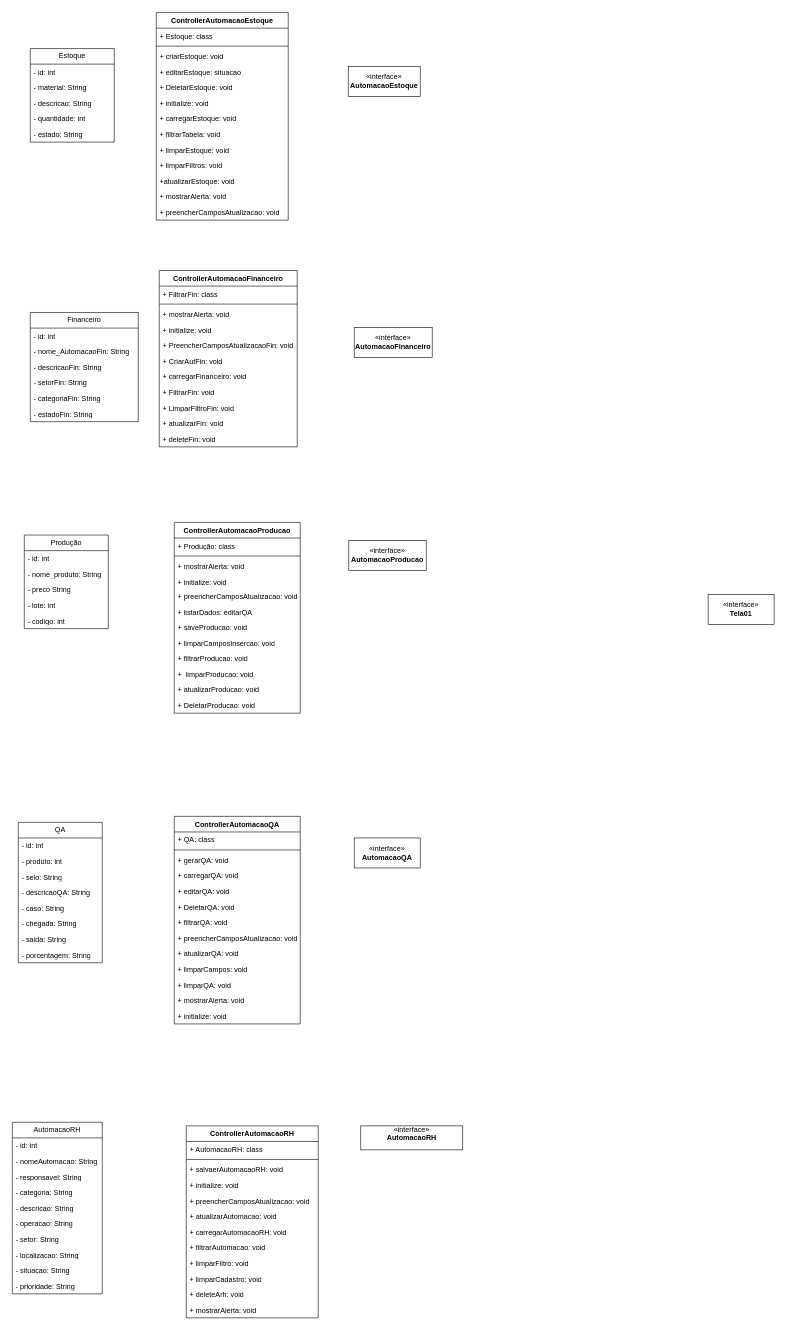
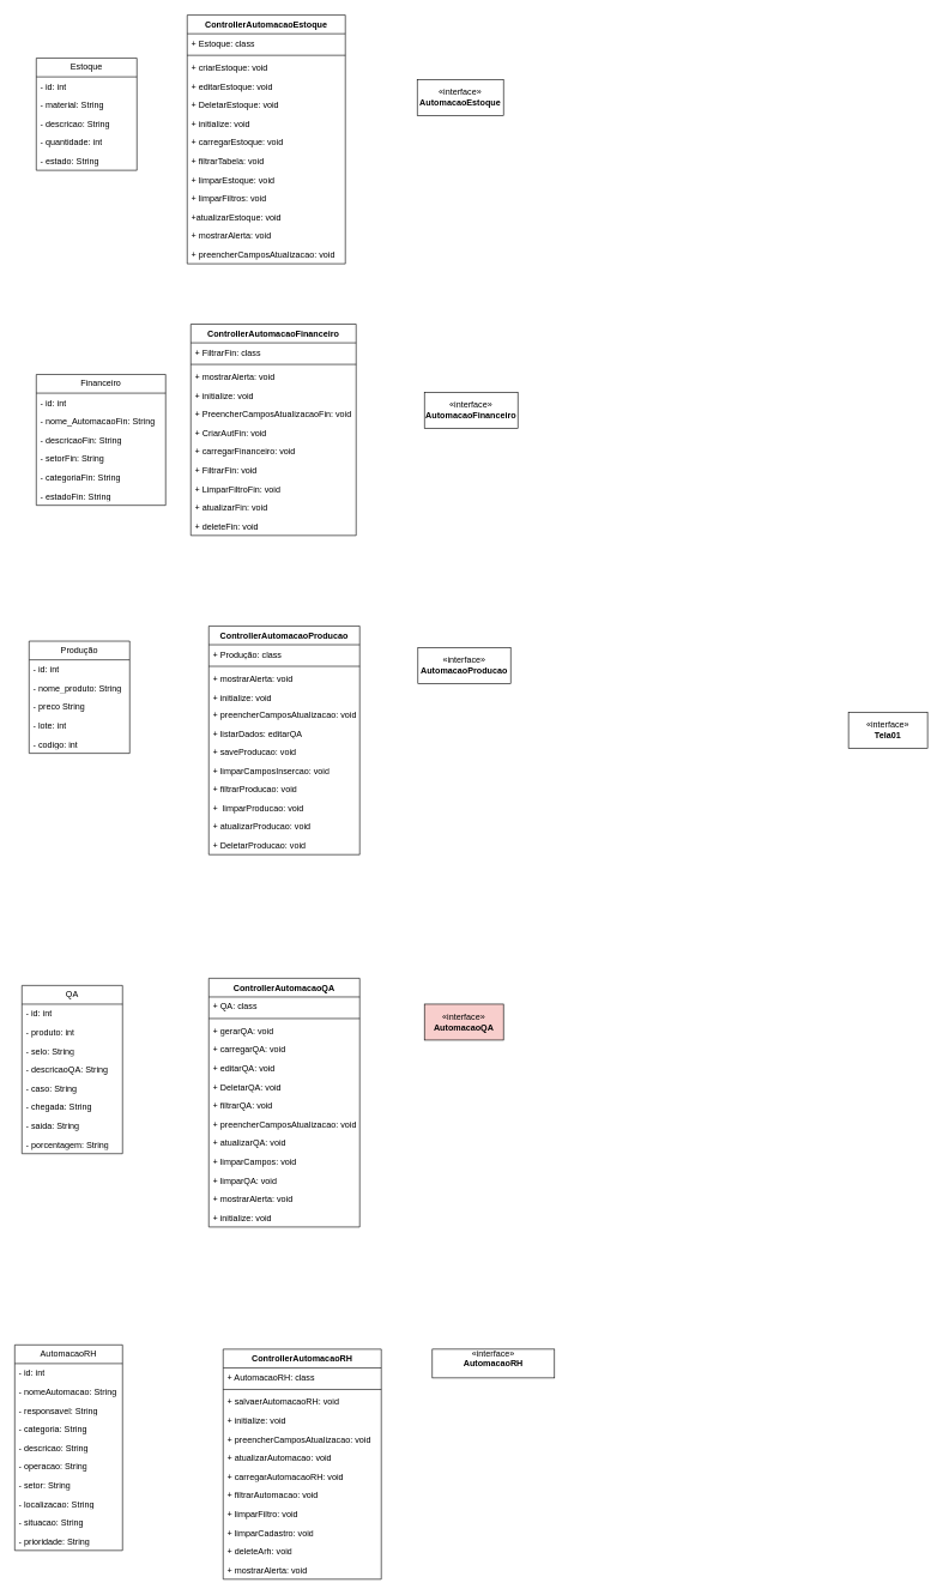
- <mxCell id="6" value="+ editarEstoque: situacao" style="text;strokeColor=none;fillColor=none;align=left;verticalAlign=top;spacingLeft=4;spacingRight=4;overflow=hidden;rotatable=0;points=[[0,0.5],[1,0.5]];portConstraint=eastwest;whiteSpace=wrap;html=1;" parent="2" vertex="1"><mxGeometry y="86" width="220" height="26" as="geometry" /></mxCell>
+ <mxCell id="6" value="+ editarEstoque: void" style="text;strokeColor=none;fillColor=none;align=left;verticalAlign=top;spacingLeft=4;spacingRight=4;overflow=hidden;rotatable=0;points=[[0,0.5],[1,0.5]];portConstraint=eastwest;whiteSpace=wrap;html=1;" parent="2" vertex="1"><mxGeometry y="86" width="220" height="26" as="geometry" /></mxCell>
- <mxCell id="87" value="«interface»&lt;br&gt;&lt;b&gt;AutomacaoQA&lt;/b&gt;" style="html=1;whiteSpace=wrap;" parent="1" vertex="1"><mxGeometry x="590" y="1396" width="110" height="50" as="geometry" /></mxCell>
+ <mxCell id="87" value="«interface»&lt;br&gt;&lt;b&gt;AutomacaoQA&lt;/b&gt;" style="html=1;whiteSpace=wrap;fillColor=#f8cecc;" parent="1" vertex="1"><mxGeometry x="590" y="1396" width="110" height="50" as="geometry" /></mxCell>
